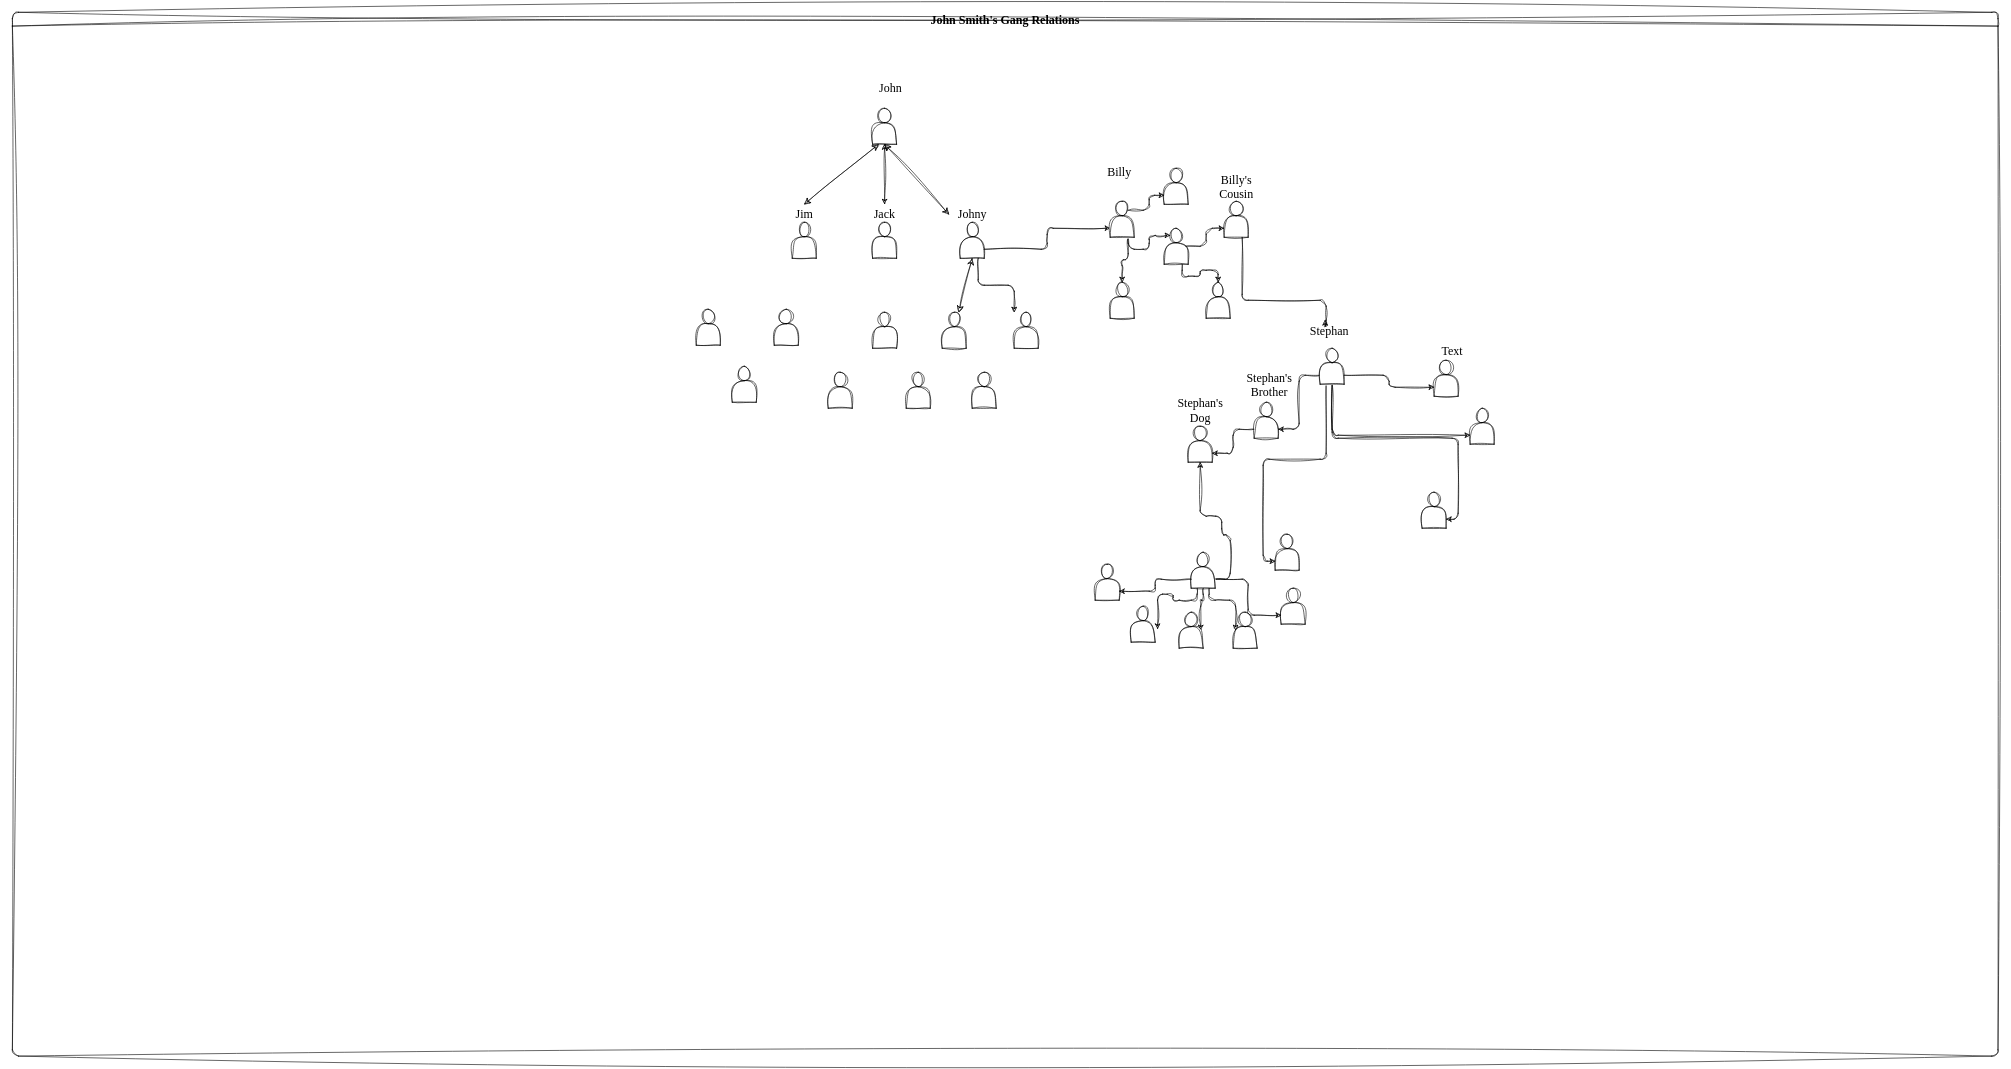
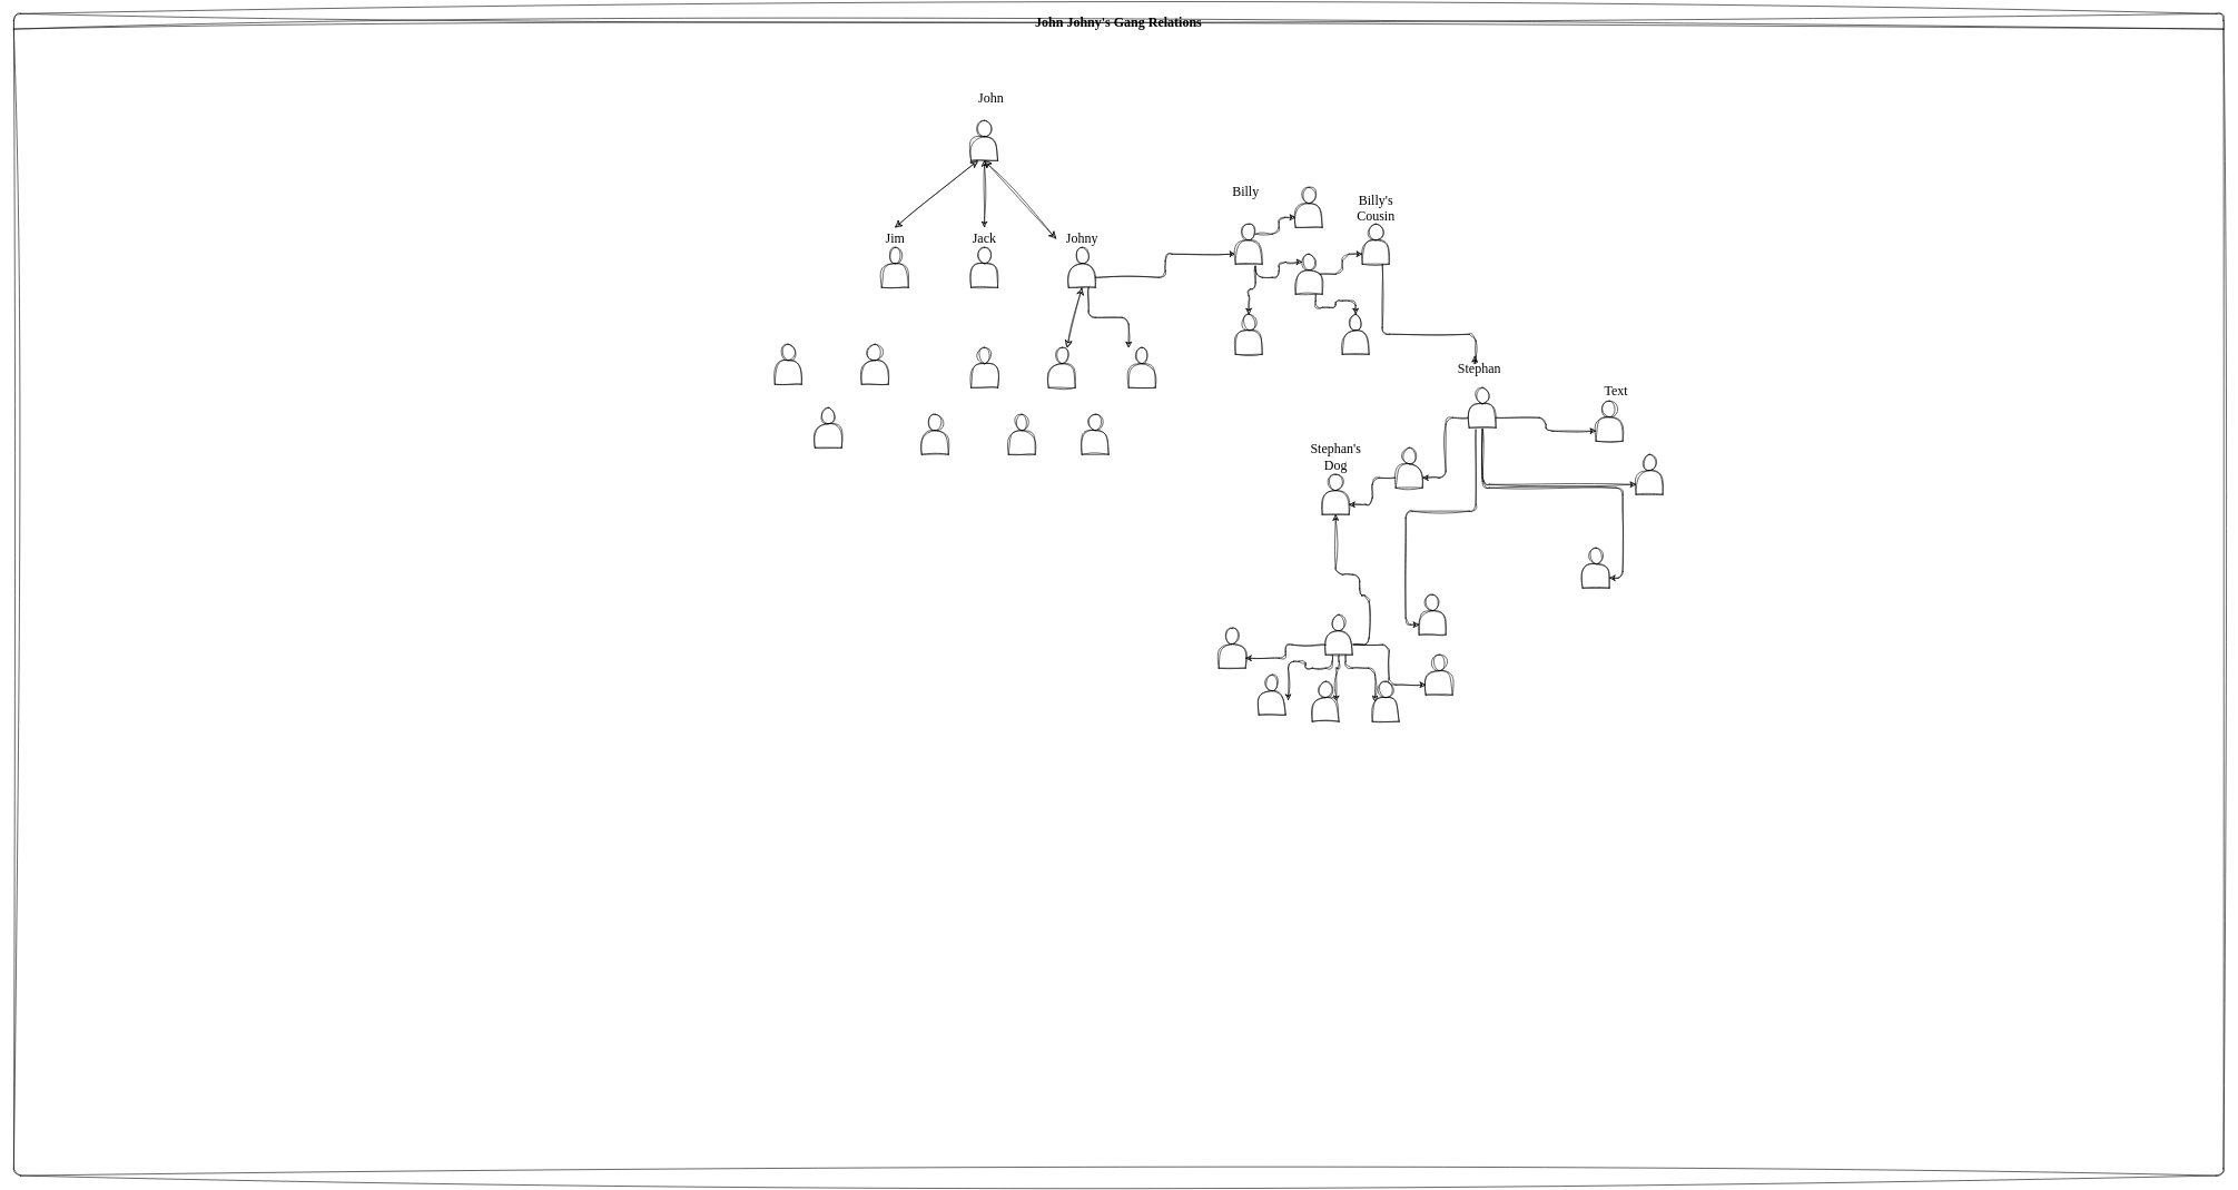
- <mxCell id="69" value="John Smith's Gang Relations" style="swimlane;whiteSpace=wrap;html=1;sketch=1;hachureGap=4;jiggle=2;curveFitting=1;fontFamily=Architects Daughter;fontSource=https%3A%2F%2Ffonts.googleapis.com%2Fcss%3Ffamily%3DArchitects%2BDaughter;fontSize=20;labelBackgroundColor=none;rounded=1;" vertex="1" parent="1"><mxGeometry x="20" y="20" width="3310" height="1740" as="geometry" /></mxCell>
+ <mxCell id="69" value="John Johny's Gang Relations" style="swimlane;whiteSpace=wrap;html=1;sketch=1;hachureGap=4;jiggle=2;curveFitting=1;fontFamily=Architects Daughter;fontSource=https%3A%2F%2Ffonts.googleapis.com%2Fcss%3Ffamily%3DArchitects%2BDaughter;fontSize=20;labelBackgroundColor=none;rounded=1;" vertex="1" parent="1"><mxGeometry x="20" y="20" width="3310" height="1740" as="geometry" /></mxCell>
- <mxCell id="64" value="Stephan's&lt;br&gt;Brother" style="text;html=1;align=center;verticalAlign=middle;resizable=0;points=[];autosize=1;strokeColor=none;fillColor=none;fontSize=20;fontFamily=Architects Daughter;labelBackgroundColor=none;rounded=1;" vertex="1" parent="1"><mxGeometry x="2060" y="610" width="110" height="60" as="geometry" /></mxCell>
